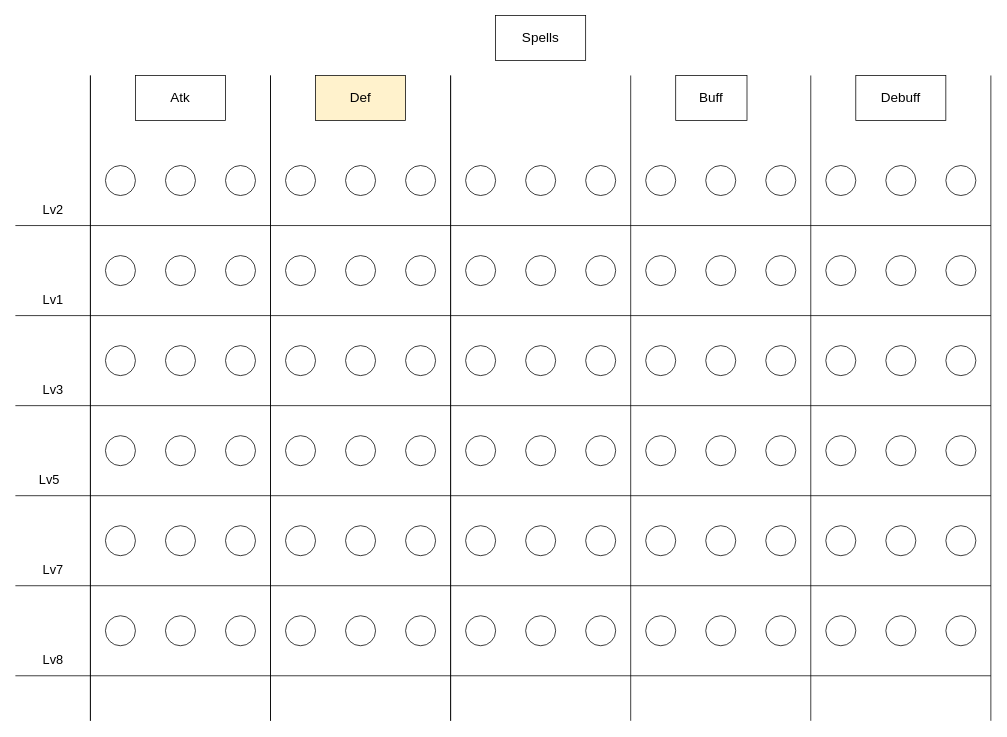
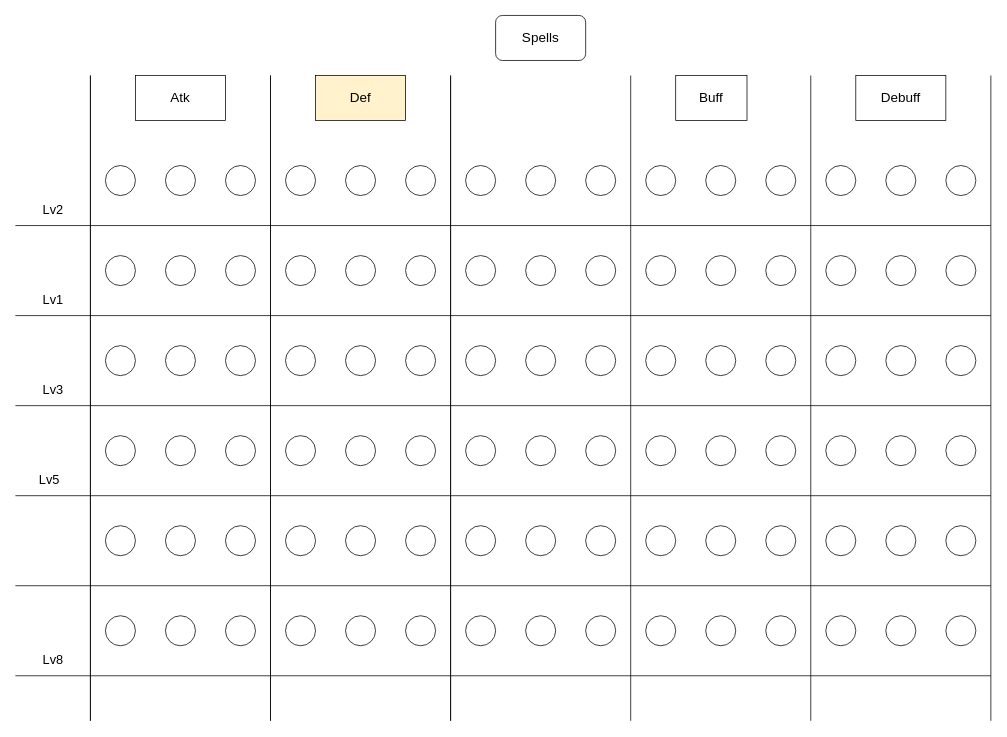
- <mxCell id="2" value="&lt;font style=&quot;font-size: 18px&quot;&gt;Spells&lt;/font&gt;" style="rounded=0;whiteSpace=wrap;html=1;movable=0;resizable=0;rotatable=0;deletable=0;editable=0;connectable=0;" parent="1" vertex="1"><mxGeometry x="660" y="20" width="120" height="60" as="geometry" /></mxCell>
+ <mxCell id="2" value="&lt;font style=&quot;font-size: 18px&quot;&gt;Spells&lt;/font&gt;" style="whiteSpace=wrap;html=1;movable=0;resizable=0;rotatable=0;deletable=0;editable=0;connectable=0;rounded=1;" parent="1" vertex="1"><mxGeometry x="660" y="20" width="120" height="60" as="geometry" /></mxCell>
- <mxCell id="26" value="Lv7" style="text;html=1;align=center;verticalAlign=middle;resizable=0;points=[];autosize=1;movable=0;rotatable=0;deletable=0;editable=0;connectable=0;fontSize=17;" vertex="1" parent="1"><mxGeometry x="50" y="745" width="40" height="30" as="geometry" /></mxCell>
